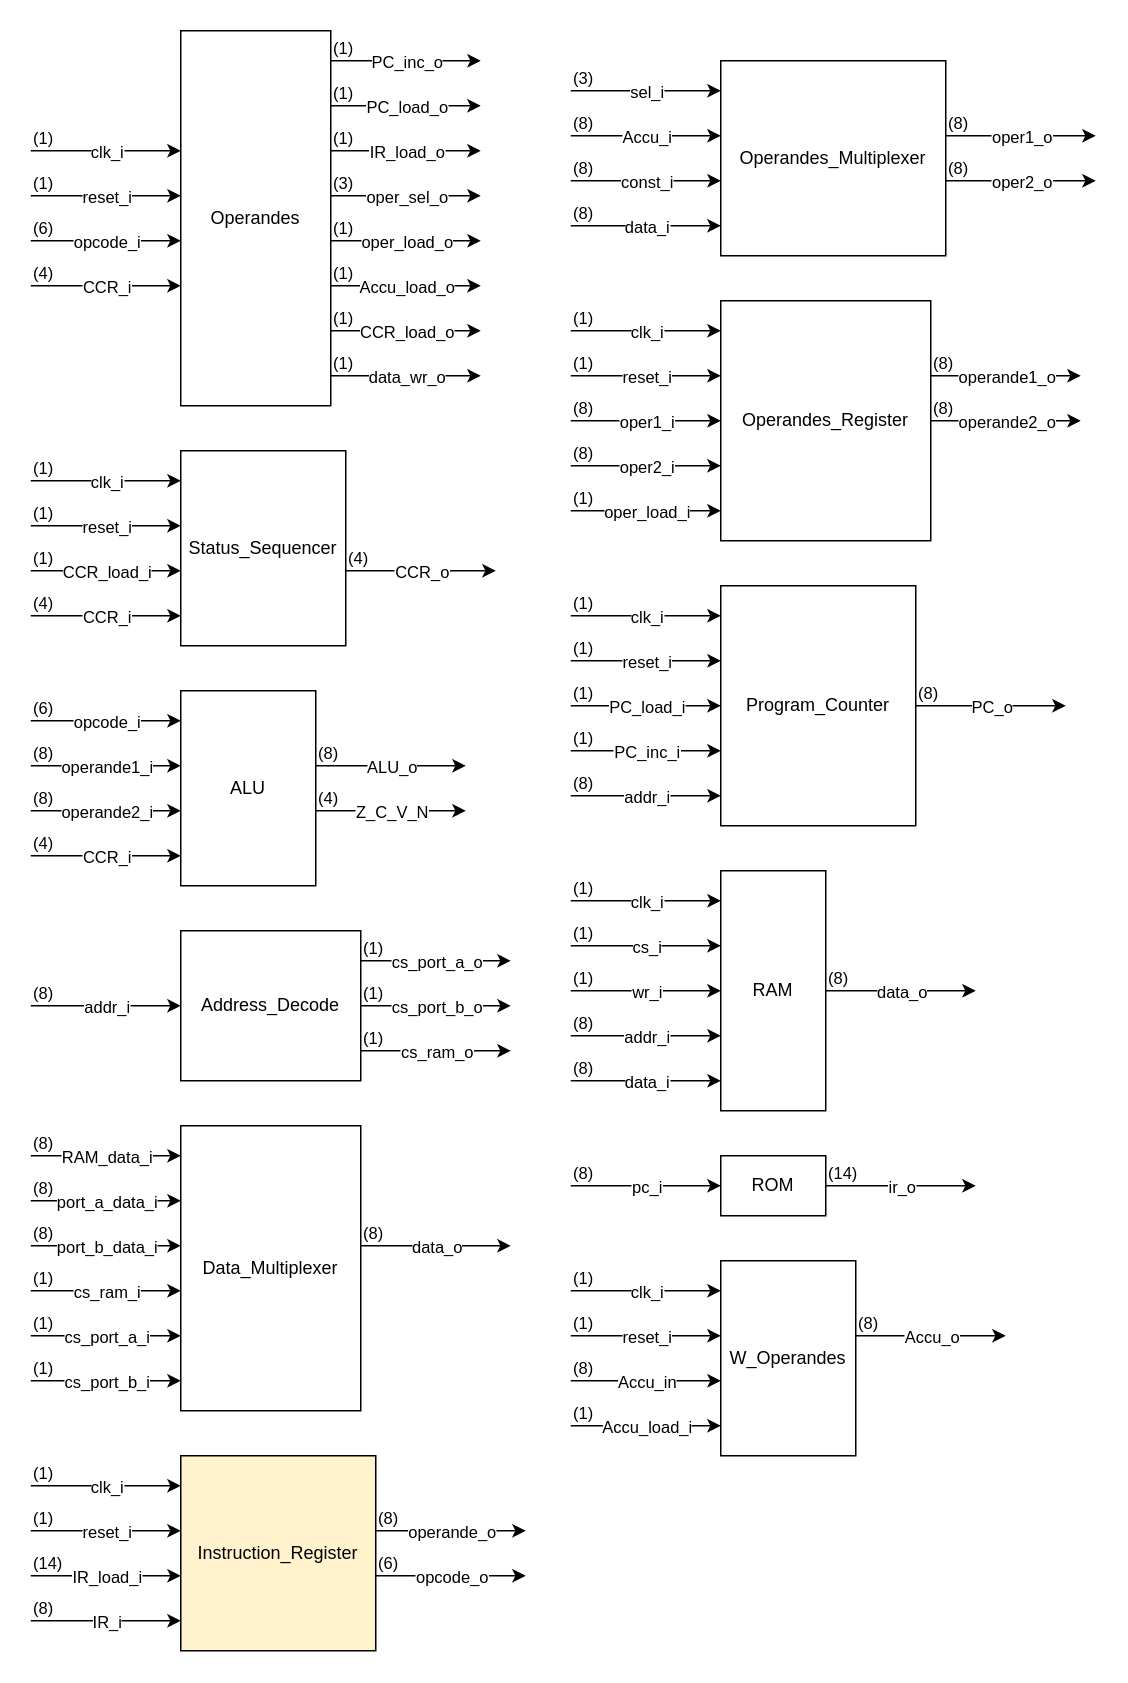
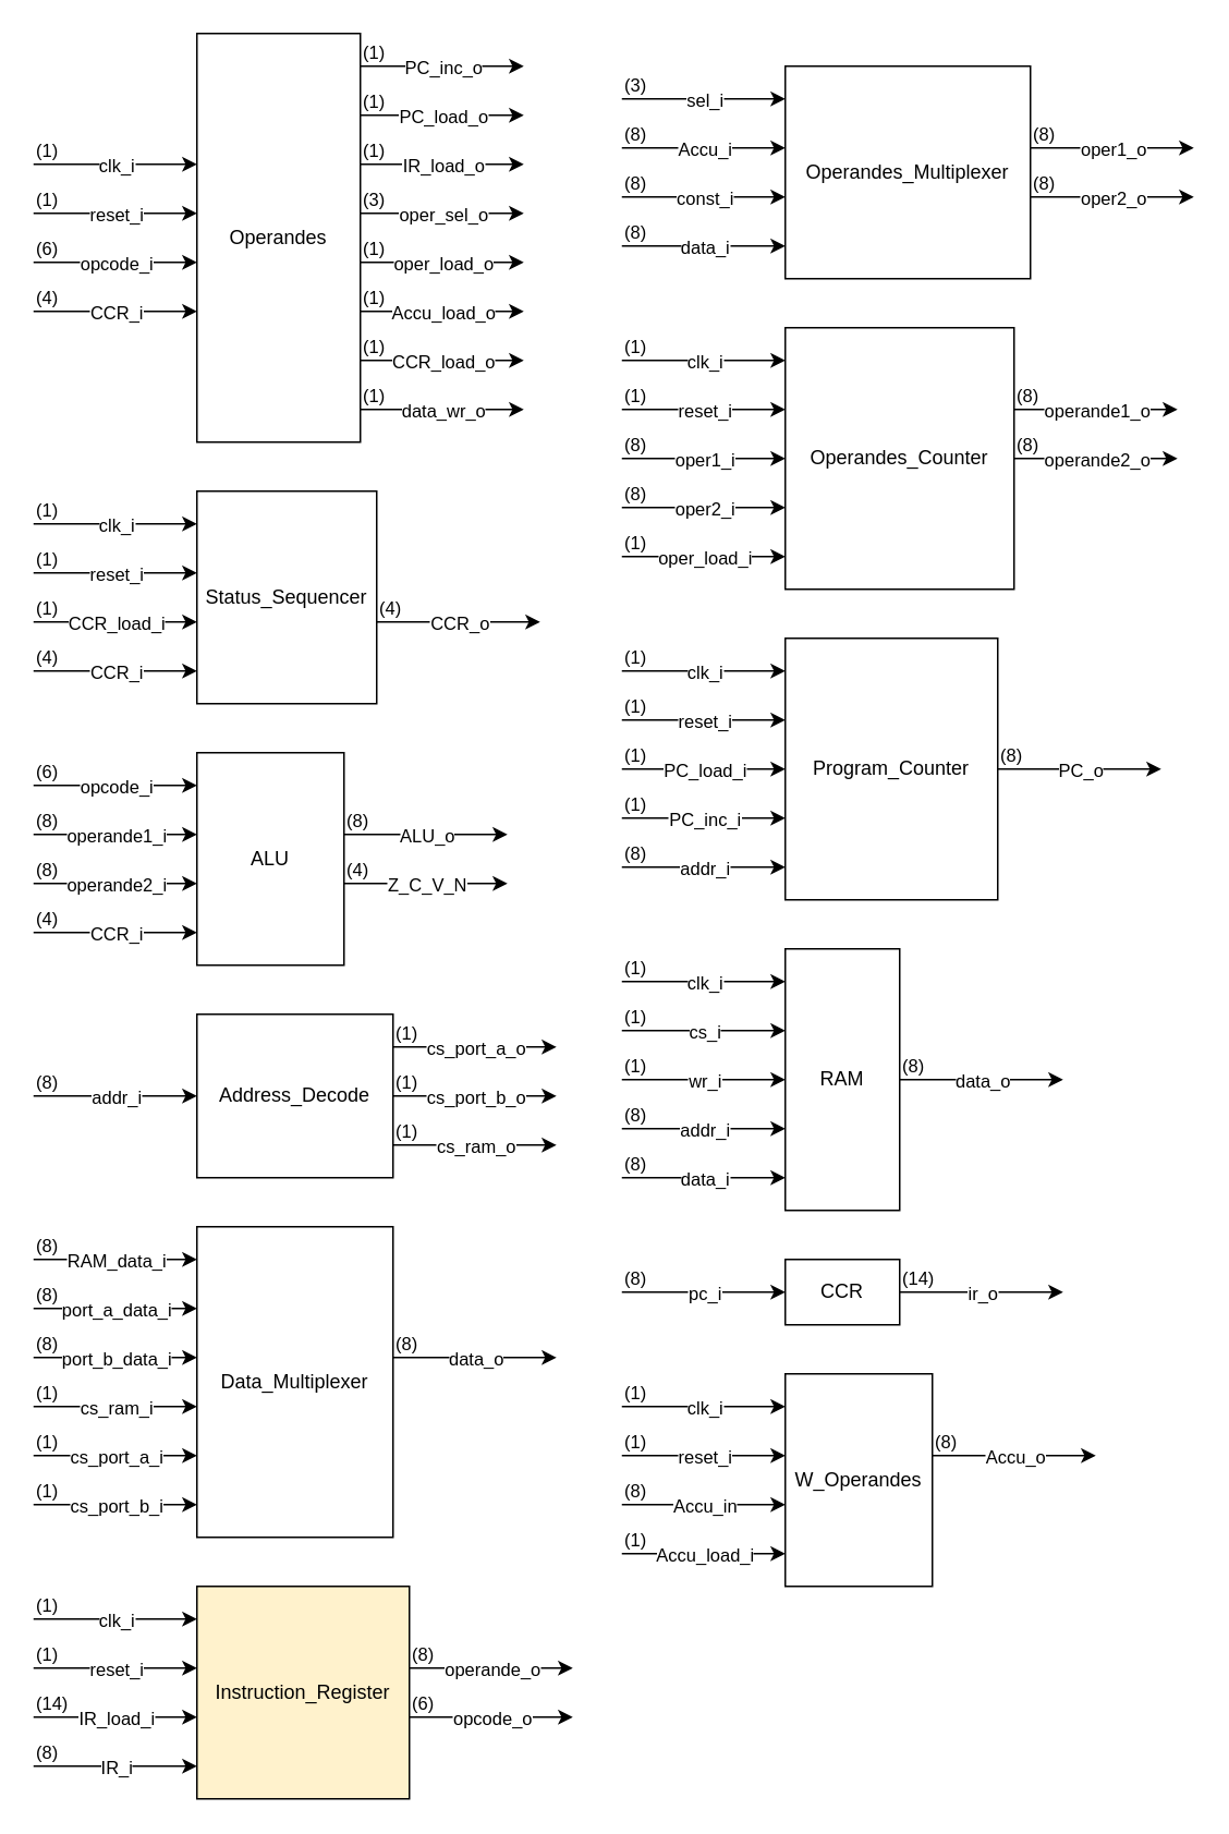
- <mxCell id="159" value="Operandes_Register" style="whiteSpace=wrap;html=1;" vertex="1" parent="1"><mxGeometry x="480" y="200" width="140" height="160" as="geometry" /></mxCell>
+ <mxCell id="159" value="Operandes_Counter" style="whiteSpace=wrap;html=1;" vertex="1" parent="1"><mxGeometry x="480" y="200" width="140" height="160" as="geometry" /></mxCell>
- <mxCell id="210" value="ROM" style="whiteSpace=wrap;html=1;" vertex="1" parent="1"><mxGeometry x="480" y="770" width="70" height="40" as="geometry" /></mxCell>
+ <mxCell id="210" value="CCR" style="whiteSpace=wrap;html=1;" vertex="1" parent="1"><mxGeometry x="480" y="770" width="70" height="40" as="geometry" /></mxCell>
